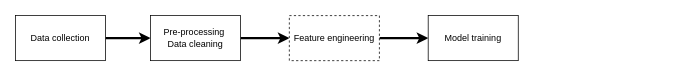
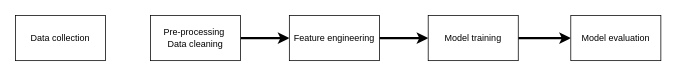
- <mxCell id="2" style="edgeStyle=orthogonalEdgeStyle;rounded=0;orthogonalLoop=1;jettySize=auto;html=1;entryX=0;entryY=0.5;entryDx=0;entryDy=0;strokeWidth=3;" edge="1" parent="1" source="3" target="5"><mxGeometry relative="1" as="geometry" /></mxCell>
- <mxCell id="7" value="Feature engineering" style="rounded=0;whiteSpace=wrap;html=1;dashed=1;" vertex="1" parent="1"><mxGeometry x="385" y="20" width="120" height="60" as="geometry" /></mxCell>
+ <mxCell id="7" value="Feature engineering" style="rounded=0;whiteSpace=wrap;html=1;" vertex="1" parent="1"><mxGeometry x="385" y="20" width="120" height="60" as="geometry" /></mxCell>
+ <mxCell id="8" style="edgeStyle=orthogonalEdgeStyle;rounded=0;orthogonalLoop=1;jettySize=auto;html=1;entryX=0;entryY=0.5;entryDx=0;entryDy=0;strokeWidth=3;" edge="1" parent="1" source="9" target="10"><mxGeometry relative="1" as="geometry" /></mxCell>
+ <mxCell id="10" value="Model evaluation" style="rounded=0;whiteSpace=wrap;html=1;" vertex="1" parent="1"><mxGeometry x="760" y="20" width="120" height="60" as="geometry" /></mxCell>
